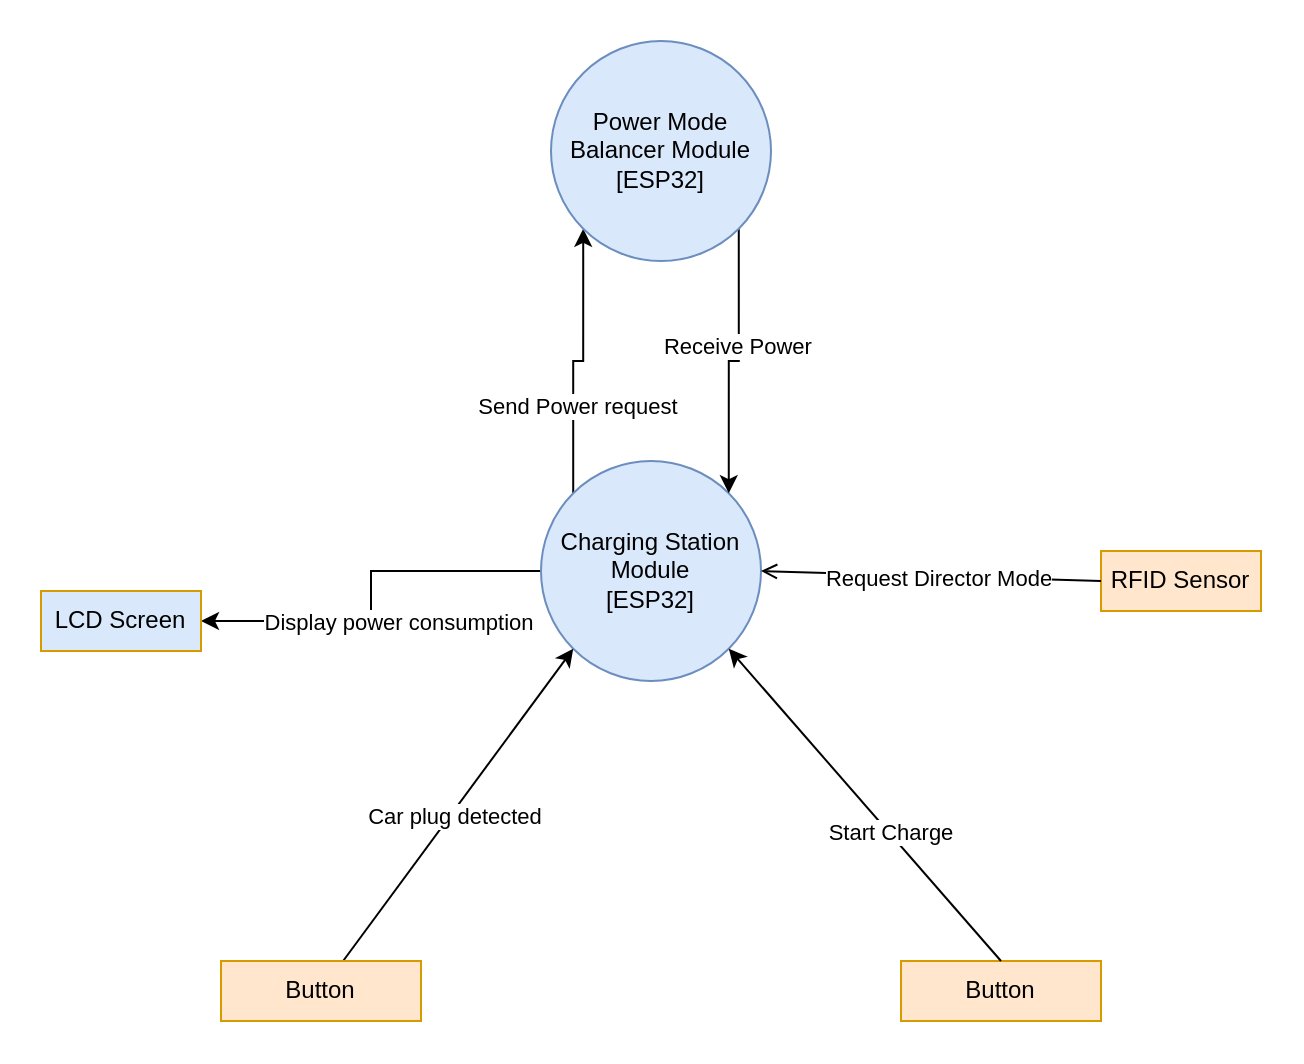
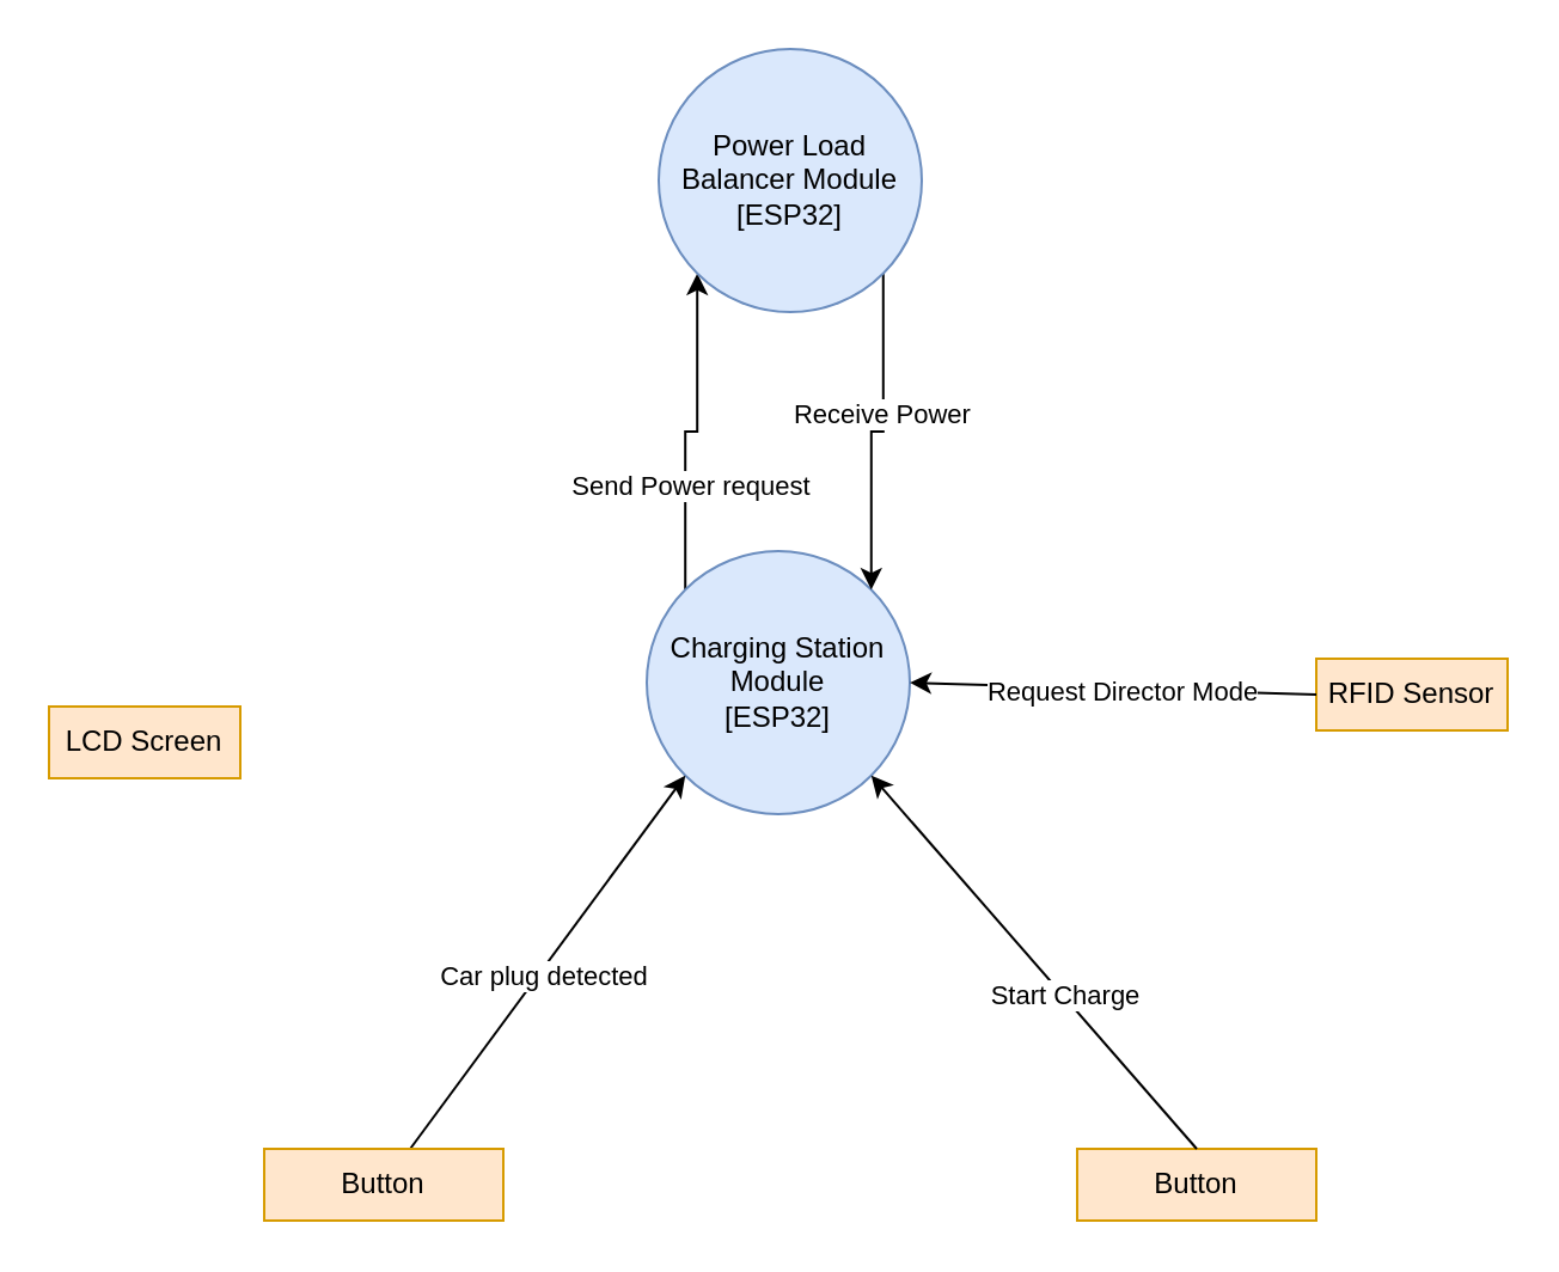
- <mxCell id="16" value="Power Mode Balancer Module&lt;br&gt;[ESP32]" style="ellipse;whiteSpace=wrap;html=1;aspect=fixed;fillColor=#dae8fc;strokeColor=#6c8ebf;" vertex="1" parent="1"><mxGeometry x="275" y="20" width="110" height="110" as="geometry" /></mxCell>
+ <mxCell id="16" value="Power Load Balancer Module&lt;br&gt;[ESP32]" style="ellipse;whiteSpace=wrap;html=1;aspect=fixed;fillColor=#dae8fc;strokeColor=#6c8ebf;" vertex="1" parent="1"><mxGeometry x="275" y="20" width="110" height="110" as="geometry" /></mxCell>
- <mxCell id="8" value="" style="endArrow=open;html=1;rounded=0;exitX=0;exitY=0.5;exitDx=0;exitDy=0;entryX=1;entryY=0.5;entryDx=0;entryDy=0;" edge="1" parent="1" source="7" target="6"><mxGeometry width="50" height="50" relative="1" as="geometry"><mxPoint x="290" y="320" as="sourcePoint" /><mxPoint x="340" y="270" as="targetPoint" /></mxGeometry></mxCell>
+ <mxCell id="8" value="" style="endArrow=classic;html=1;rounded=0;exitX=0;exitY=0.5;exitDx=0;exitDy=0;entryX=1;entryY=0.5;entryDx=0;entryDy=0;" edge="1" parent="1" source="7" target="6"><mxGeometry width="50" height="50" relative="1" as="geometry"><mxPoint x="290" y="320" as="sourcePoint" /><mxPoint x="340" y="270" as="targetPoint" /></mxGeometry></mxCell>
- <mxCell id="2" style="edgeStyle=orthogonalEdgeStyle;rounded=0;orthogonalLoop=1;jettySize=auto;html=1;entryX=1;entryY=0.5;entryDx=0;entryDy=0;" edge="1" parent="1" source="6" target="10"><mxGeometry relative="1" as="geometry" /></mxCell>
- <mxCell id="3" value="Display power consumption" style="edgeLabel;html=1;align=center;verticalAlign=middle;resizable=0;points=[];" vertex="1" connectable="0" parent="2"><mxGeometry x="0.214" relative="1" as="geometry"><mxPoint x="21" as="offset" /></mxGeometry></mxCell>
- <mxCell id="10" value="LCD Screen" style="rounded=0;whiteSpace=wrap;html=1;fillColor=#dae8fc;strokeColor=#d79b00;" vertex="1" parent="1"><mxGeometry x="20" y="295" width="80" height="30" as="geometry" /></mxCell>
+ <mxCell id="10" value="LCD Screen" style="rounded=0;whiteSpace=wrap;html=1;fillColor=#ffe6cc;strokeColor=#d79b00;" vertex="1" parent="1"><mxGeometry x="20" y="295" width="80" height="30" as="geometry" /></mxCell>
